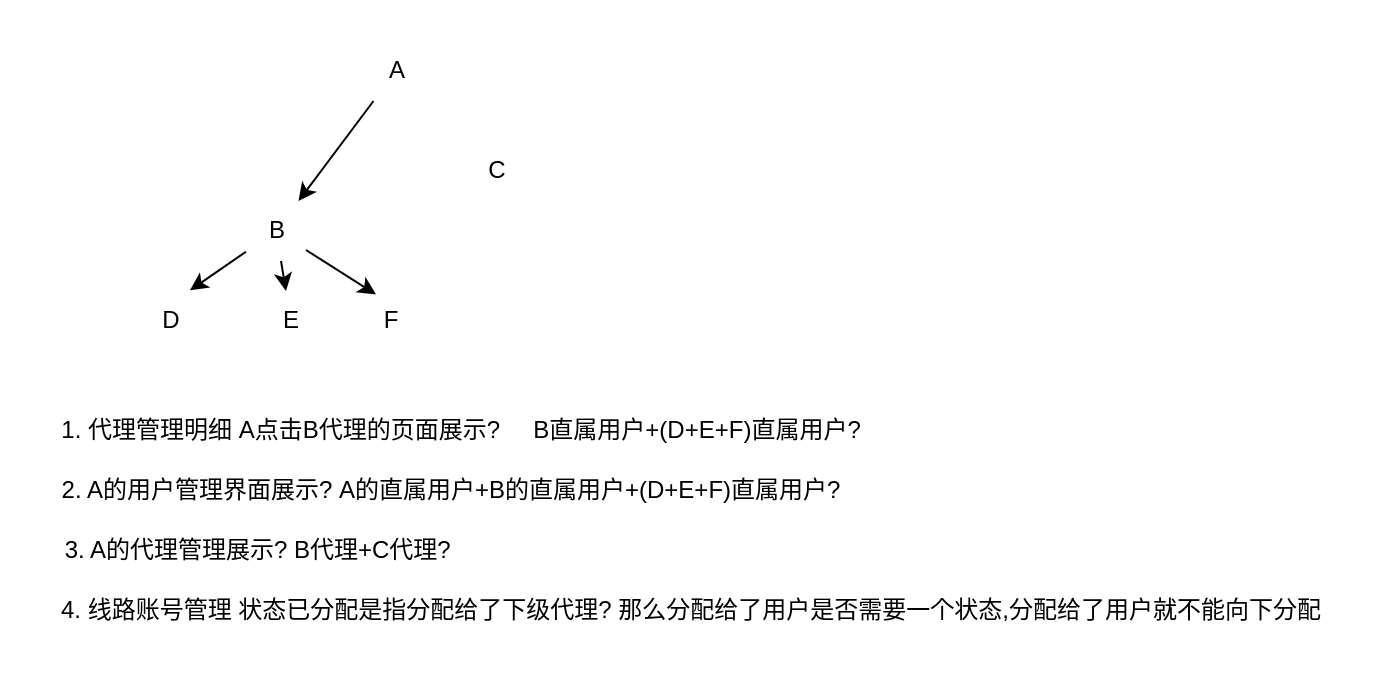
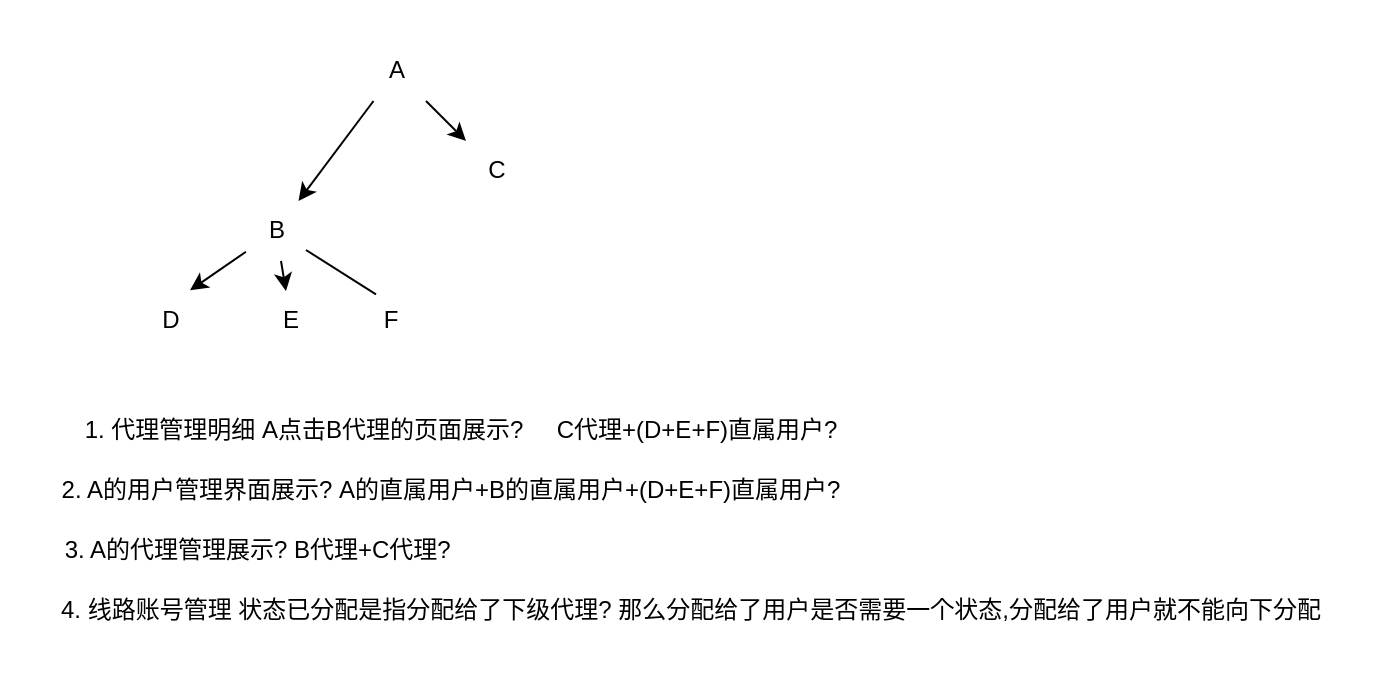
+ <mxCell id="9" value="" style="endArrow=classic;html=1;rounded=0;" edge="1" parent="1" source="2" target="4"><mxGeometry width="50" height="50" relative="1" as="geometry"><mxPoint x="192.5" y="70" as="sourcePoint" /><mxPoint x="242.5" y="20" as="targetPoint" /></mxGeometry></mxCell>
- <mxCell id="12" value="" style="endArrow=classic;html=1;rounded=0;entryX=0.25;entryY=0.056;entryDx=0;entryDy=0;entryPerimeter=0;" edge="1" parent="1" source="3" target="7"><mxGeometry width="50" height="50" relative="1" as="geometry"><mxPoint x="157" y="110" as="sourcePoint" /><mxPoint x="155.5" y="155" as="targetPoint" /></mxGeometry></mxCell>
+ <mxCell id="12" value="" style="endArrow=none;html=1;rounded=0;entryX=0.25;entryY=0.056;entryDx=0;entryDy=0;entryPerimeter=0;" edge="1" parent="1" source="3" target="7"><mxGeometry width="50" height="50" relative="1" as="geometry"><mxPoint x="157" y="110" as="sourcePoint" /><mxPoint x="155.5" y="155" as="targetPoint" /></mxGeometry></mxCell>
- <mxCell id="13" value="1. 代理管理明细 A点击B代理的页面展示?&amp;nbsp; &amp;nbsp; &amp;nbsp;B直属用户+(D+E+F)直属用户?" style="text;html=1;align=center;verticalAlign=middle;resizable=0;points=[];autosize=1;strokeColor=none;fillColor=none;" vertex="1" parent="1"><mxGeometry x="20" y="200" width="420" height="30" as="geometry" /></mxCell>
+ <mxCell id="13" value="1. 代理管理明细 A点击B代理的页面展示?&amp;nbsp; &amp;nbsp; &amp;nbsp;C代理+(D+E+F)直属用户?" style="text;html=1;align=center;verticalAlign=middle;resizable=0;points=[];autosize=1;strokeColor=none;fillColor=none;" vertex="1" parent="1"><mxGeometry x="20" y="200" width="420" height="30" as="geometry" /></mxCell>
